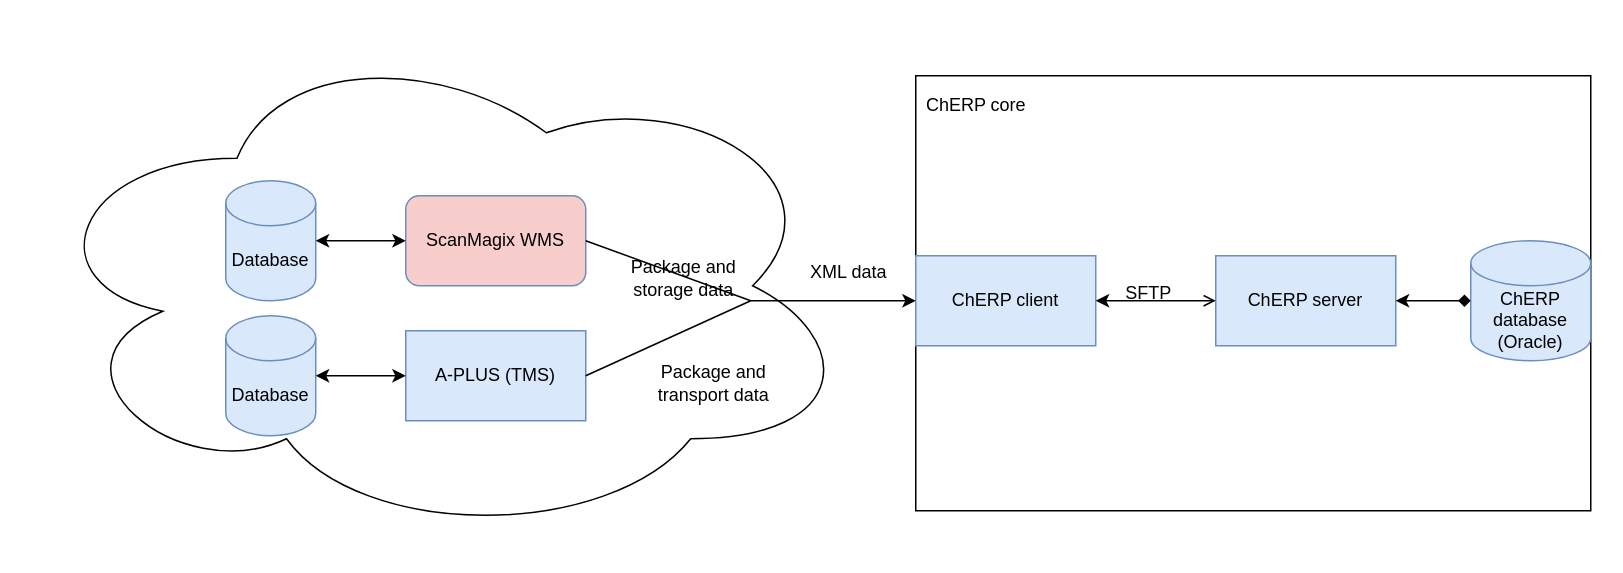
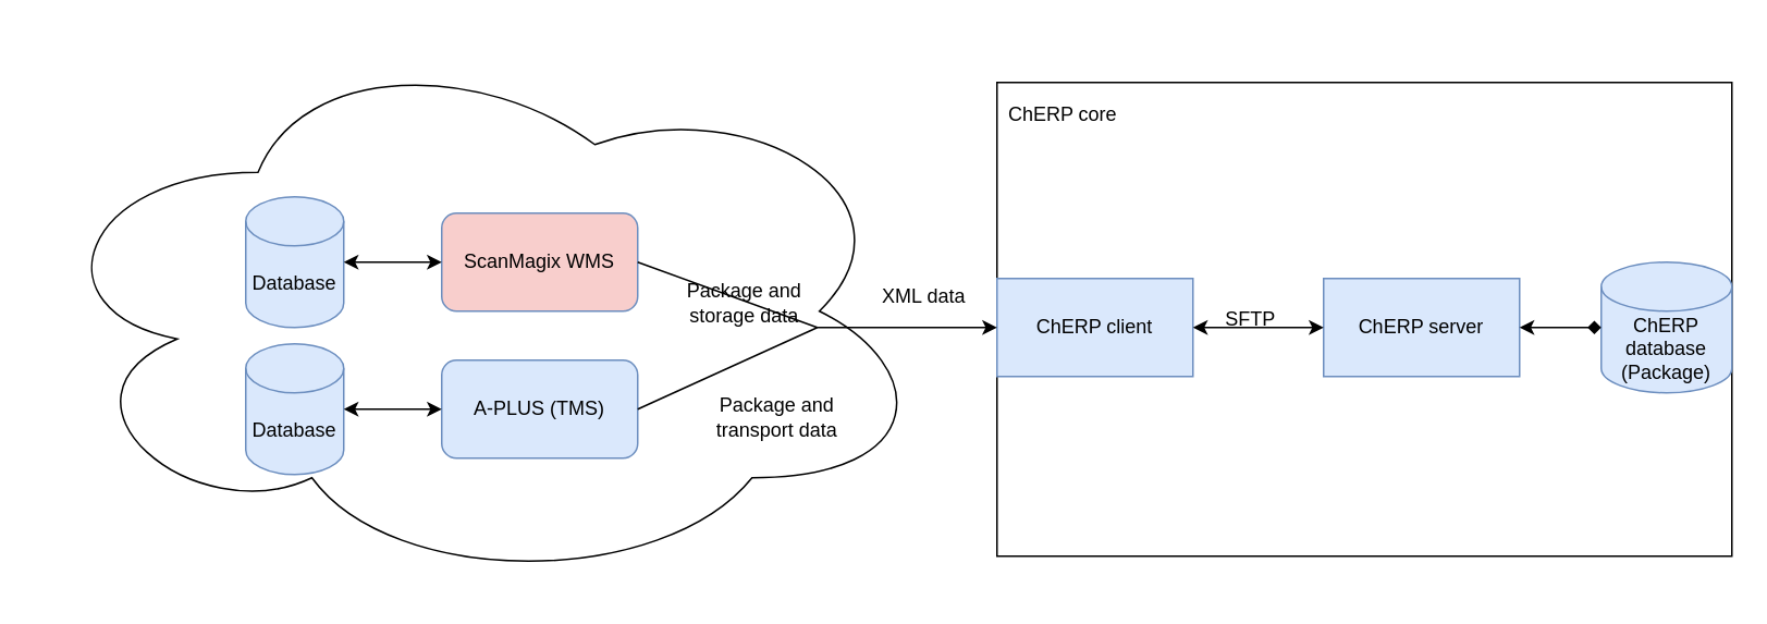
- <mxCell id="7" value="" style="endArrow=open;startArrow=classic;html=1;rounded=0;entryX=0;entryY=0.5;entryDx=0;entryDy=0;exitX=1;exitY=0.5;exitDx=0;exitDy=0;" edge="1" parent="1" source="5" target="4"><mxGeometry width="50" height="50" relative="1" as="geometry"><mxPoint x="690" y="270" as="sourcePoint" /><mxPoint x="740" y="220" as="targetPoint" /></mxGeometry></mxCell>
+ <mxCell id="7" value="" style="endArrow=classic;startArrow=classic;html=1;rounded=0;entryX=0;entryY=0.5;entryDx=0;entryDy=0;exitX=1;exitY=0.5;exitDx=0;exitDy=0;" edge="1" parent="1" source="5" target="4"><mxGeometry width="50" height="50" relative="1" as="geometry"><mxPoint x="690" y="270" as="sourcePoint" /><mxPoint x="740" y="220" as="targetPoint" /></mxGeometry></mxCell>
- <mxCell id="3" value="ChERP database (Oracle)" style="shape=cylinder3;whiteSpace=wrap;html=1;boundedLbl=1;backgroundOutline=1;size=15;fillColor=#dae8fc;strokeColor=#6c8ebf;" vertex="1" parent="1"><mxGeometry x="980" y="160" width="80" height="80" as="geometry" /></mxCell>
+ <mxCell id="3" value="ChERP database (Package)" style="shape=cylinder3;whiteSpace=wrap;html=1;boundedLbl=1;backgroundOutline=1;size=15;fillColor=#dae8fc;strokeColor=#6c8ebf;" vertex="1" parent="1"><mxGeometry x="980" y="160" width="80" height="80" as="geometry" /></mxCell>
- <mxCell id="12" value="A-PLUS (TMS)" style="whiteSpace=wrap;html=1;fillColor=#dae8fc;strokeColor=#6c8ebf;rounded=0;" vertex="1" parent="1"><mxGeometry x="270" y="220" width="120" height="60" as="geometry" /></mxCell>
+ <mxCell id="12" value="A-PLUS (TMS)" style="rounded=1;whiteSpace=wrap;html=1;fillColor=#dae8fc;strokeColor=#6c8ebf;" vertex="1" parent="1"><mxGeometry x="270" y="220" width="120" height="60" as="geometry" /></mxCell>
